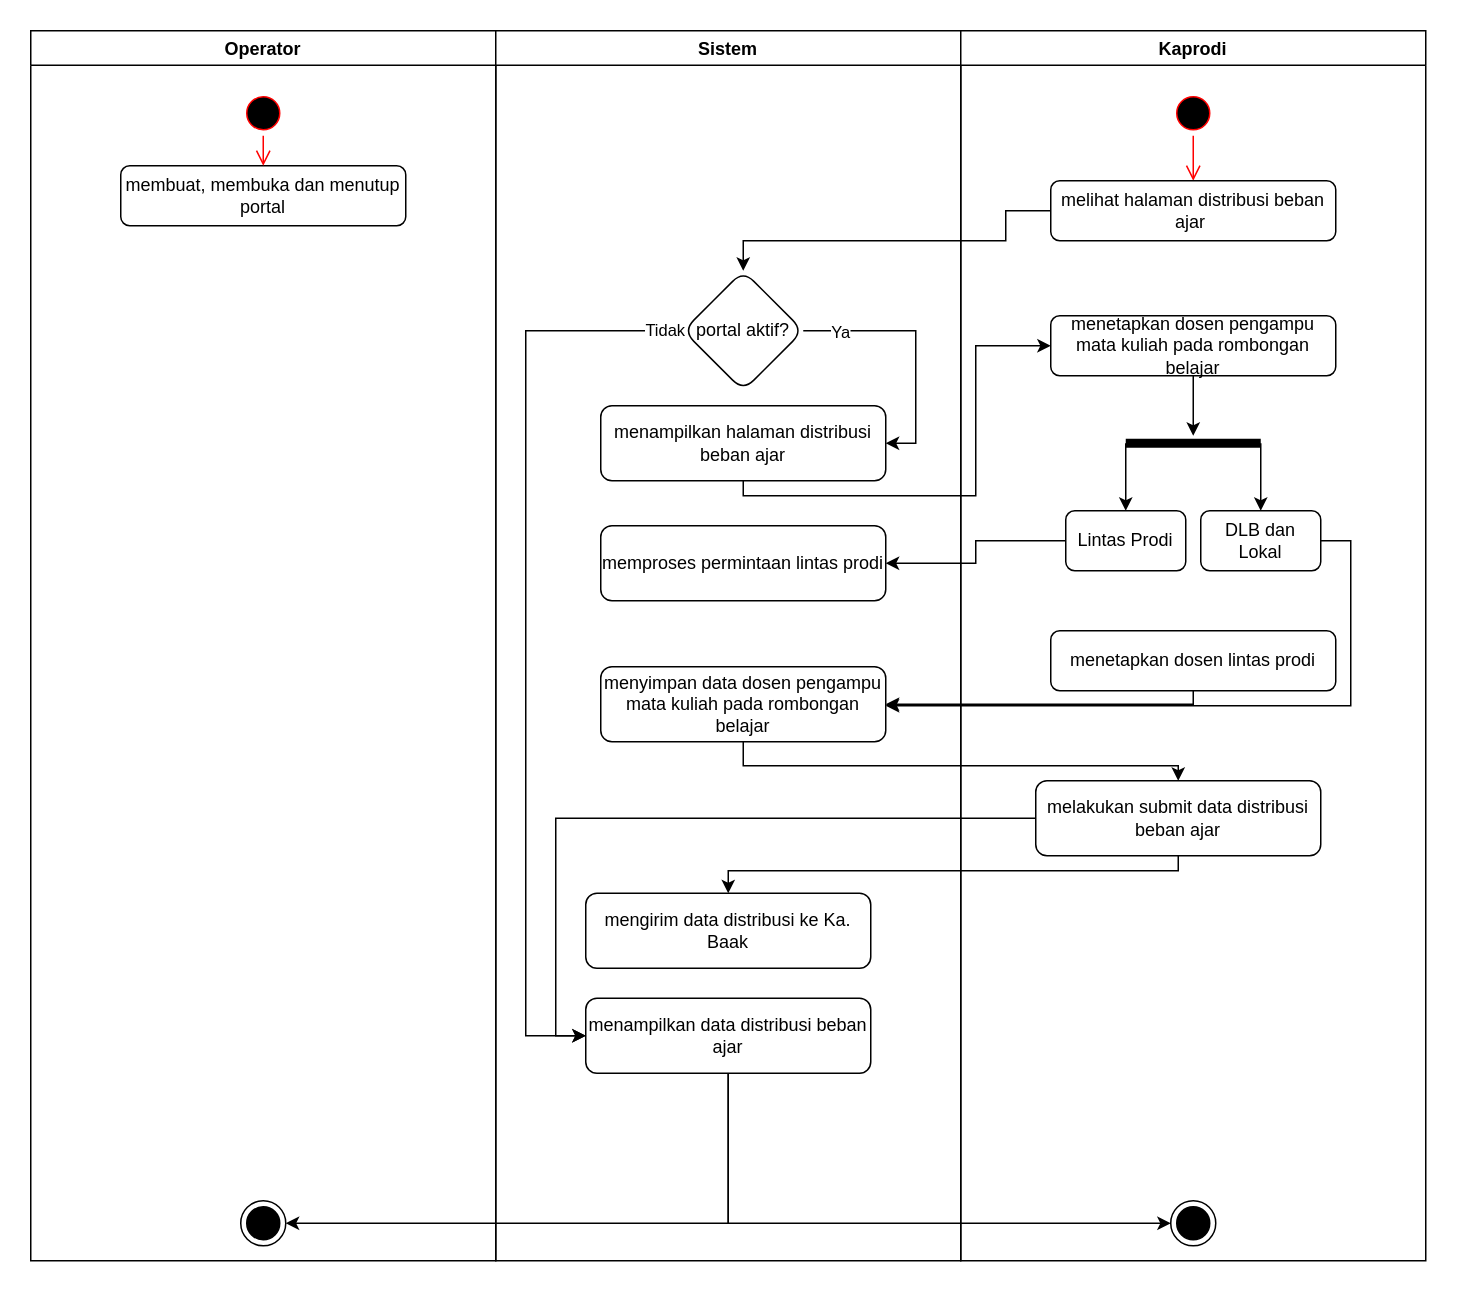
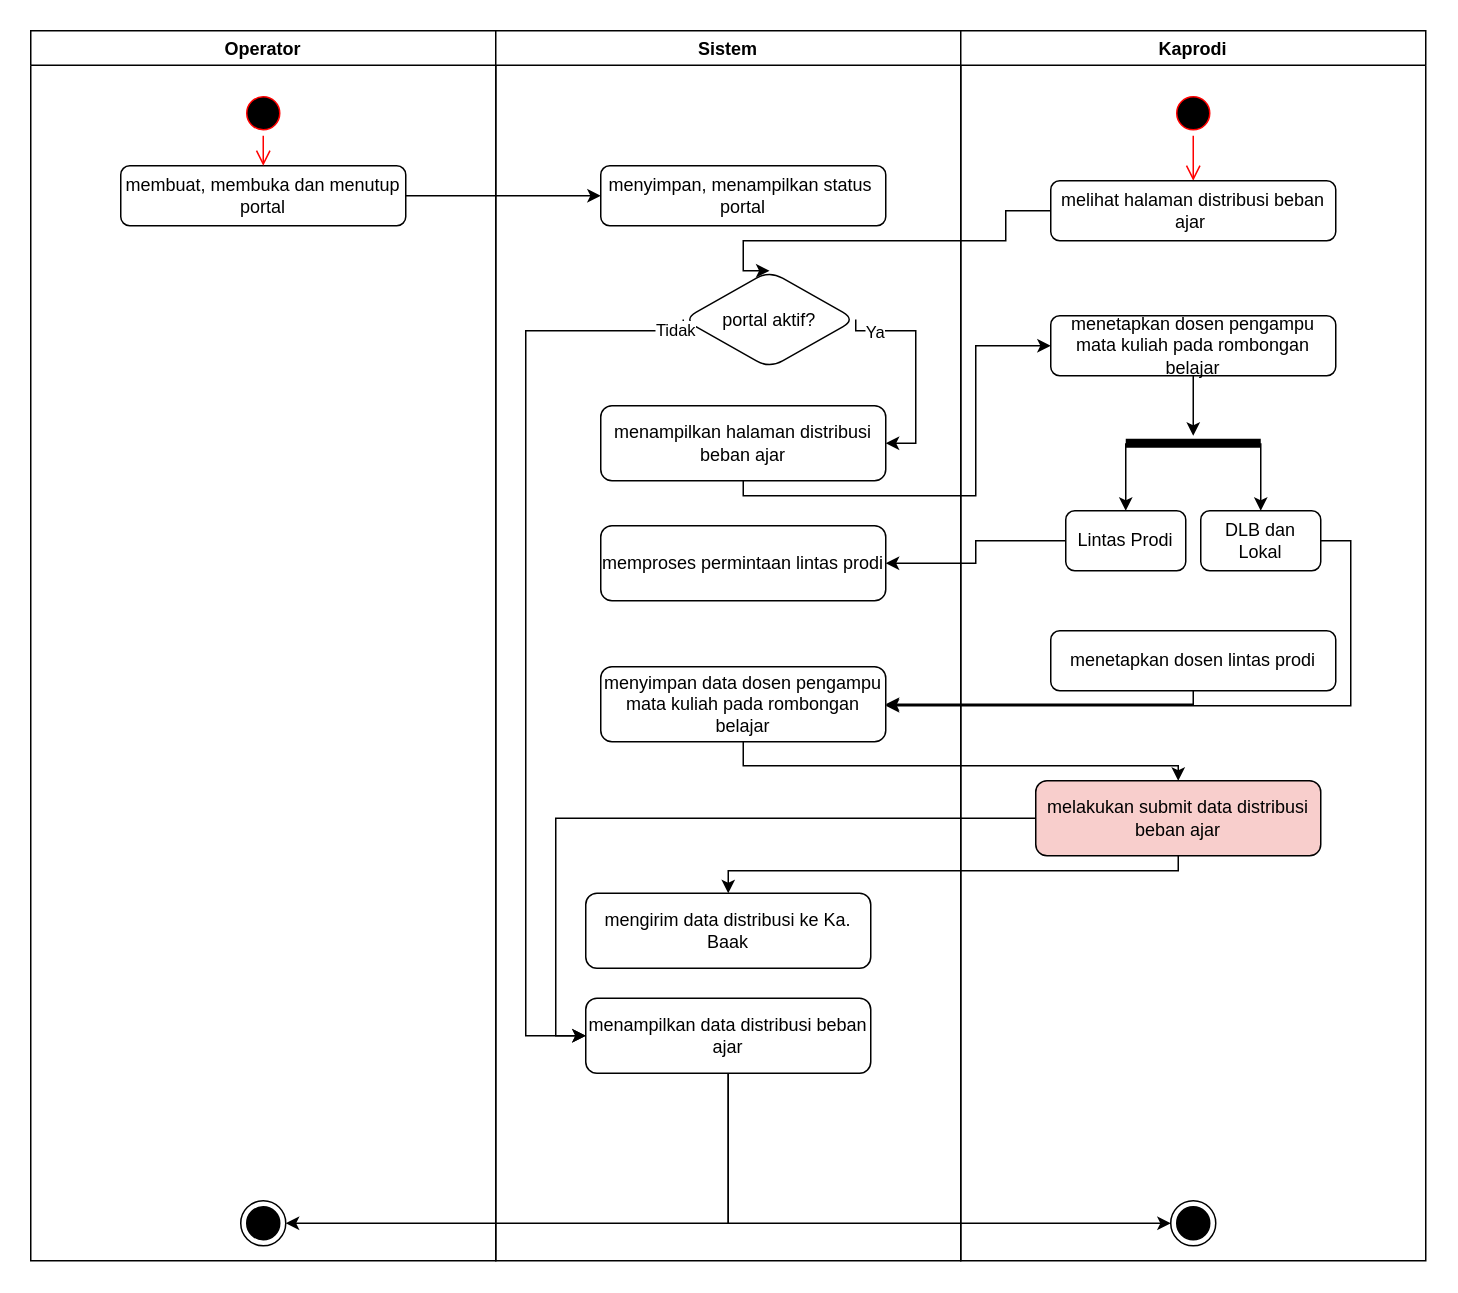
+ <mxCell id="19" style="edgeStyle=orthogonalEdgeStyle;rounded=0;orthogonalLoop=1;jettySize=auto;html=1;entryX=0;entryY=0.5;entryDx=0;entryDy=0;exitX=1;exitY=0.5;exitDx=0;exitDy=0;" parent="1" source="4" target="8" edge="1"><mxGeometry relative="1" as="geometry"><mxPoint x="150" y="190" as="sourcePoint" /><Array as="points" /></mxGeometry></mxCell>
+ <mxCell id="8" value="menyimpan, menampilkan status&amp;nbsp; portal" style="rounded=1;whiteSpace=wrap;html=1;" parent="7" vertex="1"><mxGeometry x="70" y="90" width="190" height="40" as="geometry" /></mxCell>
- <mxCell id="9" value="portal aktif?" style="rhombus;whiteSpace=wrap;html=1;rounded=1;" parent="7" vertex="1"><mxGeometry x="125" y="160" width="80" height="80" as="geometry" /></mxCell>
+ <mxCell id="9" value="portal aktif?" style="rhombus;whiteSpace=wrap;html=1;rounded=1;" parent="7" vertex="1"><mxGeometry x="125" y="160" width="115" height="65" as="geometry" /></mxCell>
- <mxCell id="26" value="melakukan submit data distribusi beban ajar" style="whiteSpace=wrap;html=1;rounded=1;" parent="20" vertex="1"><mxGeometry x="50" y="500" width="190" height="50" as="geometry" /></mxCell>
+ <mxCell id="26" value="melakukan submit data distribusi beban ajar" style="whiteSpace=wrap;html=1;rounded=1;fillColor=#f8cecc;" parent="20" vertex="1"><mxGeometry x="50" y="500" width="190" height="50" as="geometry" /></mxCell>
